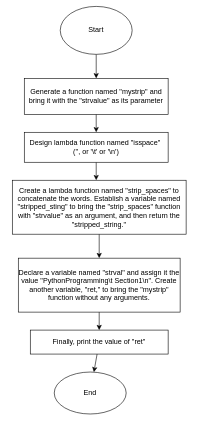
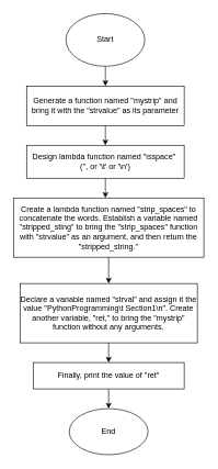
- <mxCell id="3" value="Start" style="ellipse;whiteSpace=wrap;html=1;" vertex="1" parent="1"><mxGeometry x="100" y="10" width="120" height="80" as="geometry" /></mxCell>
+ <mxCell id="3" value="Start" style="ellipse;whiteSpace=wrap;html=1;" vertex="1" parent="1"><mxGeometry x="100" y="20" width="120" height="80" as="geometry" /></mxCell>
- <mxCell id="14" value="End" style="ellipse;whiteSpace=wrap;html=1;" vertex="1" parent="1"><mxGeometry x="90" y="620" width="120" height="70" as="geometry" /></mxCell>
+ <mxCell id="14" value="End" style="ellipse;whiteSpace=wrap;html=1;" vertex="1" parent="1"><mxGeometry x="105" y="620" width="120" height="70" as="geometry" /></mxCell>
